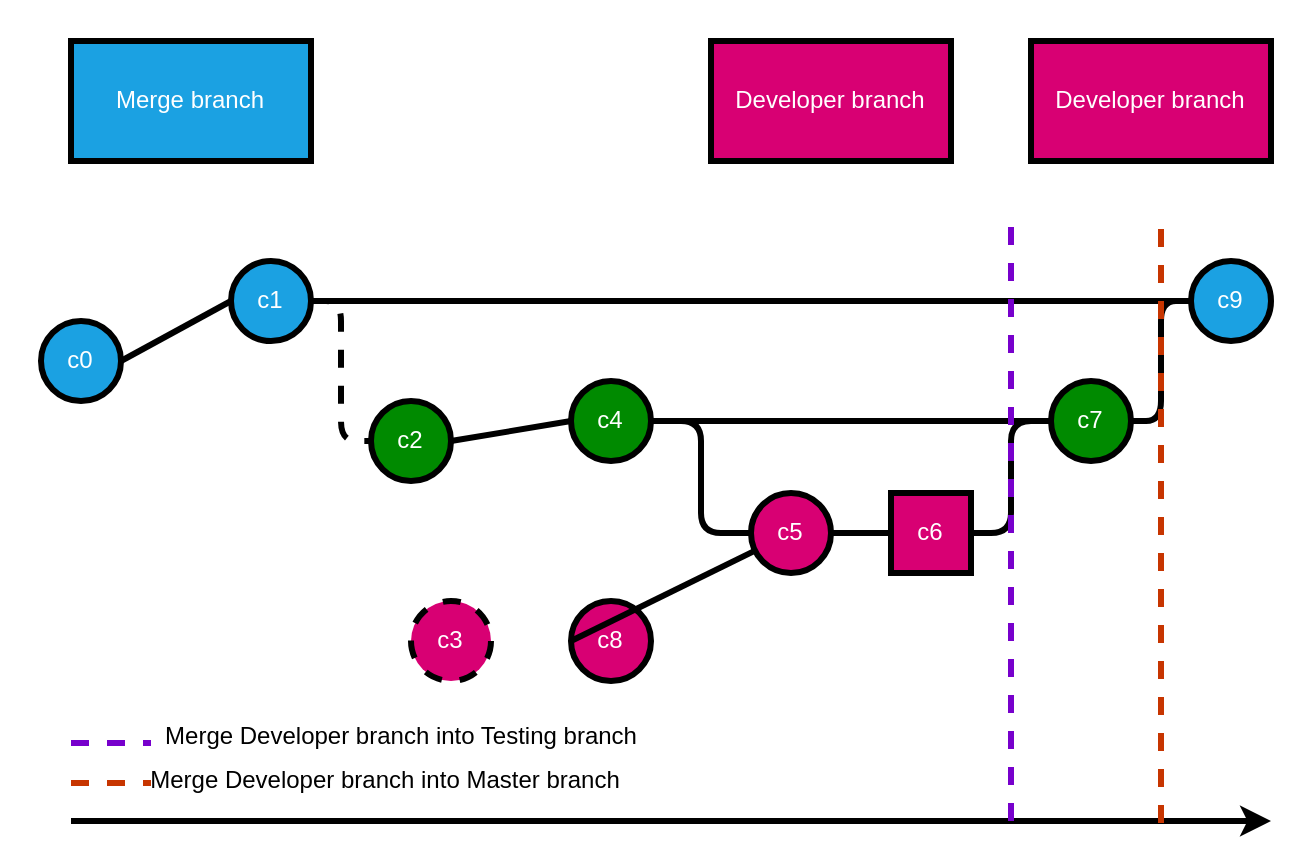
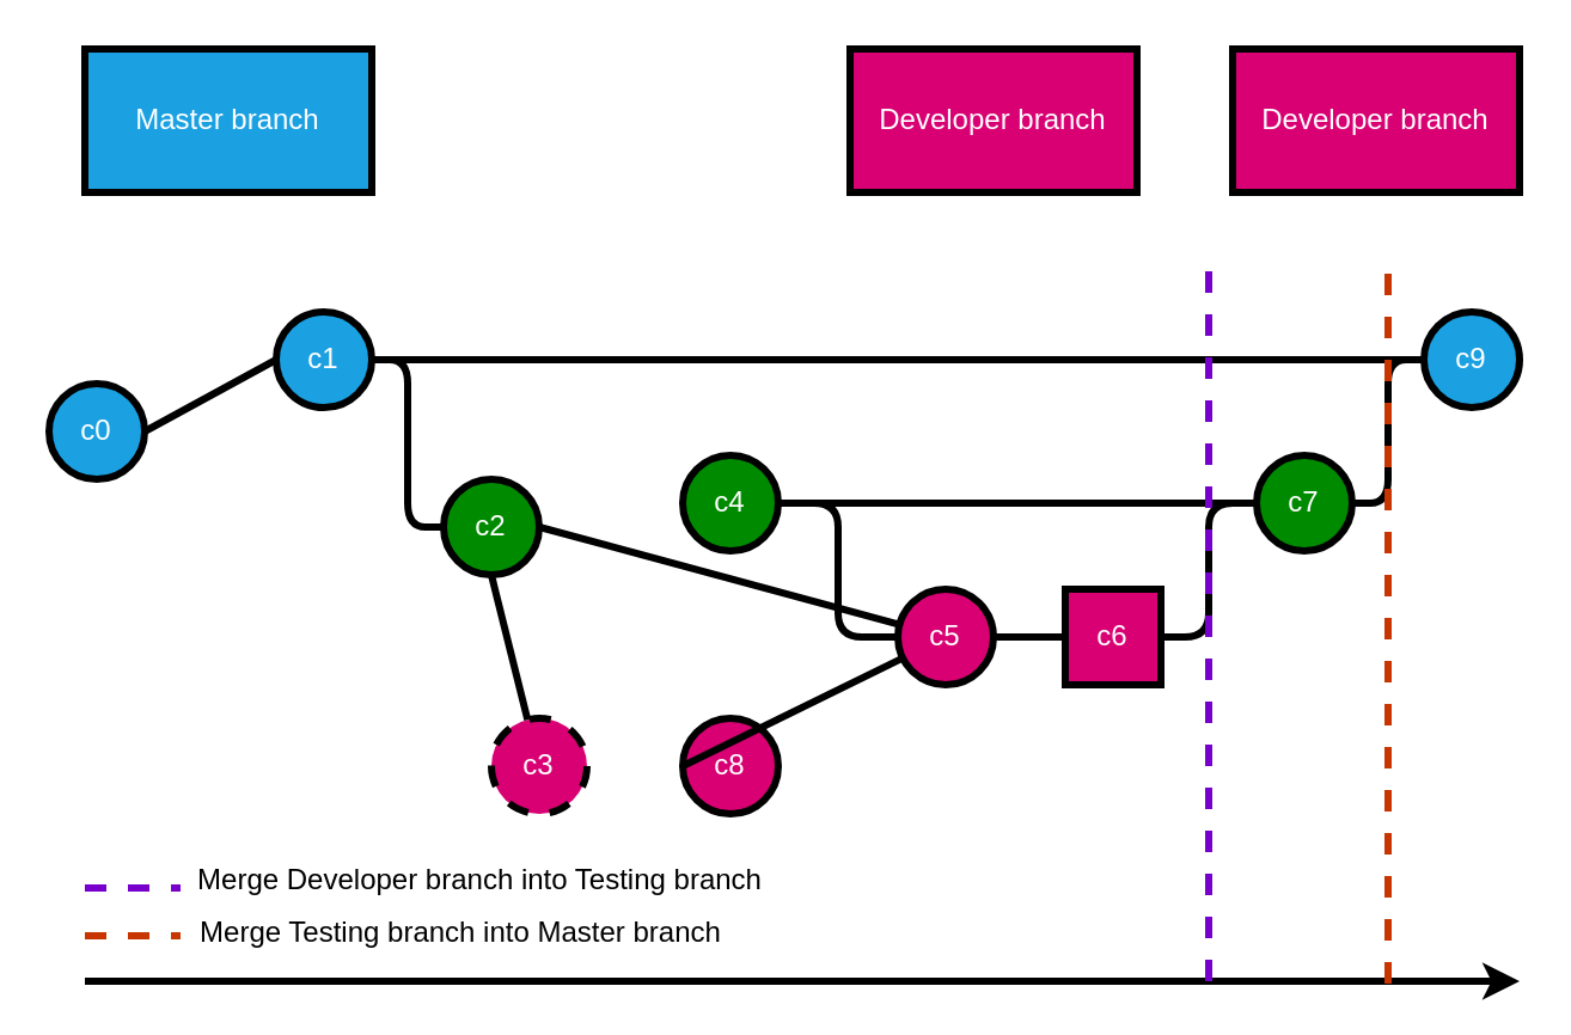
- <mxCell id="2" value="Merge branch" style="rounded=0;whiteSpace=wrap;html=1;fillColor=#1ba1e2;strokeColor=#000000;fontColor=#ffffff;strokeWidth=3;" parent="1" vertex="1"><mxGeometry x="35" y="20" width="120" height="60" as="geometry" /></mxCell>
+ <mxCell id="2" value="Master branch" style="rounded=0;whiteSpace=wrap;html=1;fillColor=#1ba1e2;strokeColor=#000000;fontColor=#ffffff;strokeWidth=3;" parent="1" vertex="1"><mxGeometry x="35" y="20" width="120" height="60" as="geometry" /></mxCell>
- <mxCell id="9" value="" style="edgeStyle=elbowEdgeStyle;elbow=horizontal;endArrow=none;html=1;strokeWidth=3;exitX=1;exitY=0.5;exitDx=0;exitDy=0;endFill=0;dashed=1;" parent="1" source="5" target="10" edge="1"><mxGeometry width="50" height="50" relative="1" as="geometry"><mxPoint x="35" y="240" as="sourcePoint" /><mxPoint x="85" y="190" as="targetPoint" /></mxGeometry></mxCell>
+ <mxCell id="9" value="" style="edgeStyle=elbowEdgeStyle;elbow=horizontal;endArrow=none;html=1;strokeWidth=3;exitX=1;exitY=0.5;exitDx=0;exitDy=0;endFill=0;" parent="1" source="5" target="10" edge="1"><mxGeometry width="50" height="50" relative="1" as="geometry"><mxPoint x="35" y="240" as="sourcePoint" /><mxPoint x="85" y="190" as="targetPoint" /></mxGeometry></mxCell>
- <mxCell id="13" value="" style="endArrow=none;html=1;strokeWidth=3;entryX=0;entryY=0.5;entryDx=0;entryDy=0;exitX=1;exitY=0.5;exitDx=0;exitDy=0;" edge="1" parent="1" source="10" target="12"><mxGeometry width="50" height="50" relative="1" as="geometry"><mxPoint x="165" y="160" as="sourcePoint" /><mxPoint x="565" y="160" as="targetPoint" /></mxGeometry></mxCell>
+ <mxCell id="13" value="" style="endArrow=none;html=1;strokeWidth=3;exitX=1;exitY=0.5;exitDx=0;exitDy=0;" edge="1" parent="1" source="10" target="14"><mxGeometry width="50" height="50" relative="1" as="geometry"><mxPoint x="165" y="160" as="sourcePoint" /><mxPoint x="565" y="160" as="targetPoint" /></mxGeometry></mxCell>
+ <mxCell id="20" value="" style="endArrow=none;html=1;strokeWidth=3;exitX=0.5;exitY=1;exitDx=0;exitDy=0;" edge="1" parent="1" source="10" target="16"><mxGeometry width="50" height="50" relative="1" as="geometry"><mxPoint x="165" y="160" as="sourcePoint" /><mxPoint x="595" y="160" as="targetPoint" /></mxGeometry></mxCell>
- <mxCell id="32" value="&lt;font style=&quot;font-size: 12px&quot;&gt;Merge Developer branch into Master branch&lt;/font&gt;" style="text;html=1;align=center;verticalAlign=middle;resizable=0;points=[];autosize=1;fontSize=24;fontFamily=Helvetica;" vertex="1" parent="1"><mxGeometry x="77" y="366" width="230" height="40" as="geometry" /></mxCell>
+ <mxCell id="32" value="&lt;font style=&quot;font-size: 12px&quot;&gt;Merge Testing branch into Master branch&lt;/font&gt;" style="text;html=1;align=center;verticalAlign=middle;resizable=0;points=[];autosize=1;fontSize=24;fontFamily=Helvetica;" vertex="1" parent="1"><mxGeometry x="77" y="366" width="230" height="40" as="geometry" /></mxCell>
